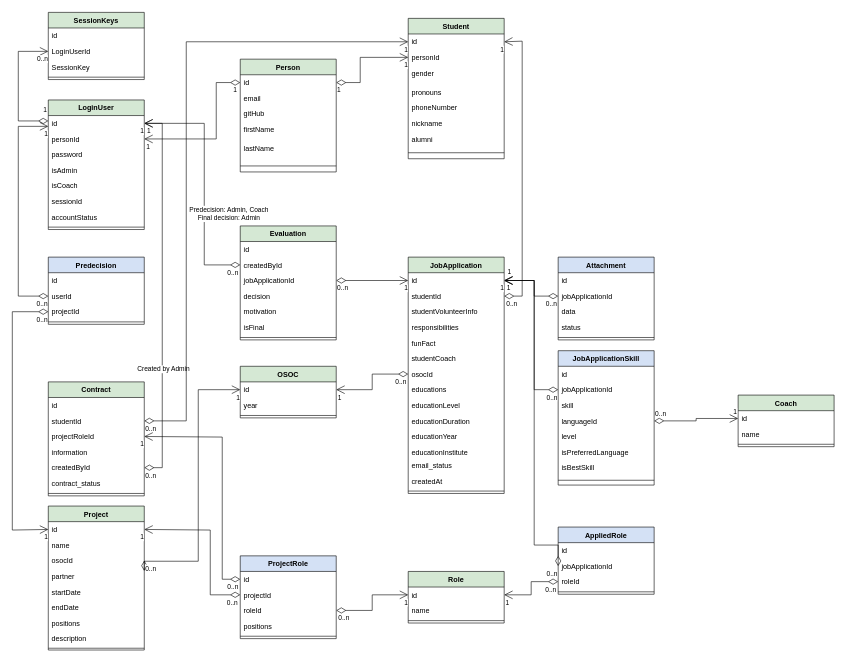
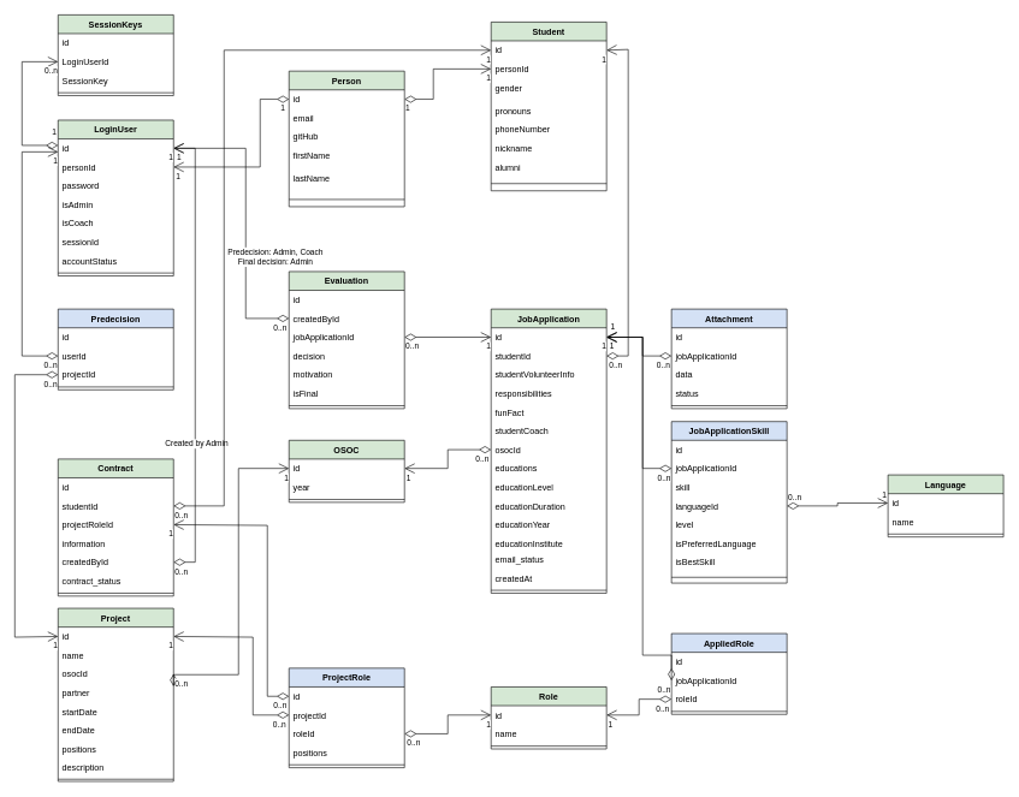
- <mxCell id="18" value="Coach" style="swimlane;fontStyle=1;align=center;verticalAlign=top;childLayout=stackLayout;horizontal=1;startSize=26;horizontalStack=0;resizeParent=1;resizeParentMax=0;resizeLast=0;collapsible=1;marginBottom=0;fillColor=#D5E8D4;" parent="1" vertex="1"><mxGeometry x="1230" y="658" width="160" height="86" as="geometry" /></mxCell>
+ <mxCell id="18" value="Language" style="swimlane;fontStyle=1;align=center;verticalAlign=top;childLayout=stackLayout;horizontal=1;startSize=26;horizontalStack=0;resizeParent=1;resizeParentMax=0;resizeLast=0;collapsible=1;marginBottom=0;fillColor=#D5E8D4;" parent="1" vertex="1"><mxGeometry x="1230" y="658" width="160" height="86" as="geometry" /></mxCell>
